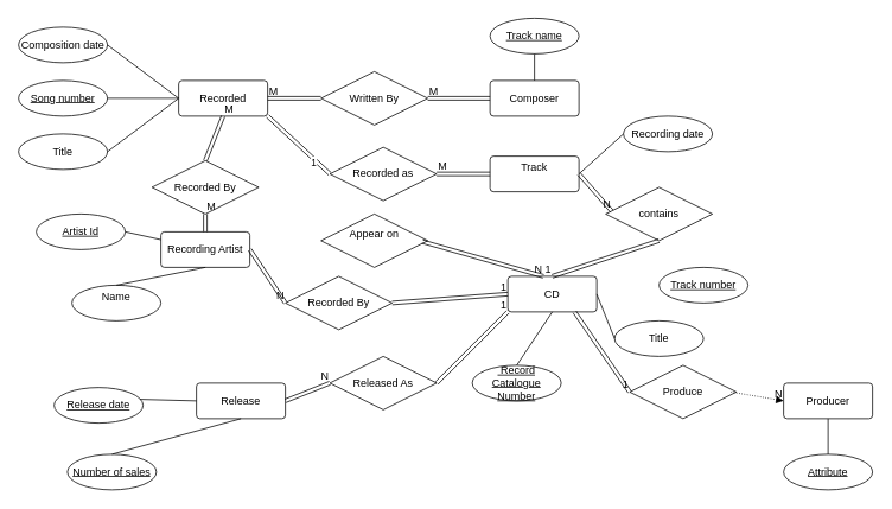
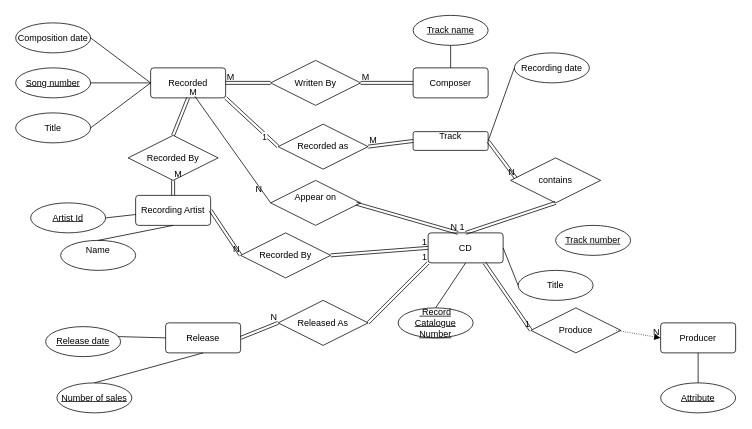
- <mxCell id="64" value="Recording date" style="ellipse;whiteSpace=wrap;html=1;align=center;" vertex="1" parent="1"><mxGeometry x="700" y="130" width="100" height="40" as="geometry" /></mxCell>
+ <mxCell id="64" value="Recording date" style="ellipse;whiteSpace=wrap;html=1;align=center;" vertex="1" parent="1"><mxGeometry x="685" y="70" width="100" height="40" as="geometry" /></mxCell>
- <mxCell id="35" value="Track&lt;div&gt;&lt;br&gt;&lt;/div&gt;" style="rounded=1;arcSize=10;whiteSpace=wrap;html=1;align=center;" vertex="1" parent="1"><mxGeometry x="550" y="175" width="100" height="40" as="geometry" /></mxCell>
+ <mxCell id="35" value="Track&lt;div&gt;&lt;br&gt;&lt;/div&gt;" style="rounded=1;arcSize=10;whiteSpace=wrap;html=1;align=center;" vertex="1" parent="1"><mxGeometry x="550" y="175" width="100" height="25" as="geometry" /></mxCell>
+ <mxCell id="52" value="" style="endArrow=none;html=1;rounded=0;exitX=0.59;exitY=0.95;exitDx=0;exitDy=0;exitPerimeter=0;entryX=0;entryY=0.5;entryDx=0;entryDy=0;" edge="1" parent="1" source="2" target="49"><mxGeometry relative="1" as="geometry"><mxPoint x="310" y="230" as="sourcePoint" /><mxPoint x="350" y="250" as="targetPoint" /></mxGeometry></mxCell>
+ <mxCell id="53" value="N" style="resizable=0;html=1;whiteSpace=wrap;align=right;verticalAlign=bottom;" connectable="0" vertex="1" parent="52"><mxGeometry x="1" relative="1" as="geometry"><mxPoint x="-10" y="-10" as="offset" /></mxGeometry></mxCell>
- <mxCell id="20" value="Artist Id" style="ellipse;whiteSpace=wrap;html=1;align=center;fontStyle=4;" vertex="1" parent="1"><mxGeometry x="40" y="240" width="100" height="40" as="geometry" /></mxCell>
+ <mxCell id="20" value="Artist Id" style="ellipse;whiteSpace=wrap;html=1;align=center;fontStyle=4;" vertex="1" parent="1"><mxGeometry x="40" y="270" width="100" height="40" as="geometry" /></mxCell>
